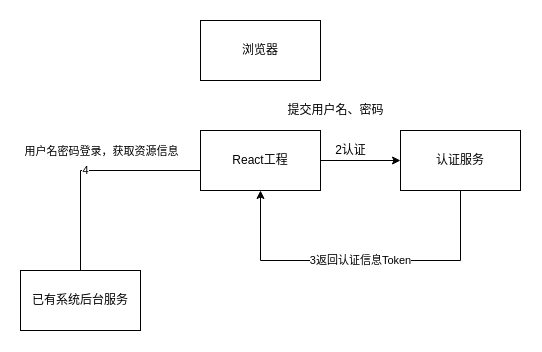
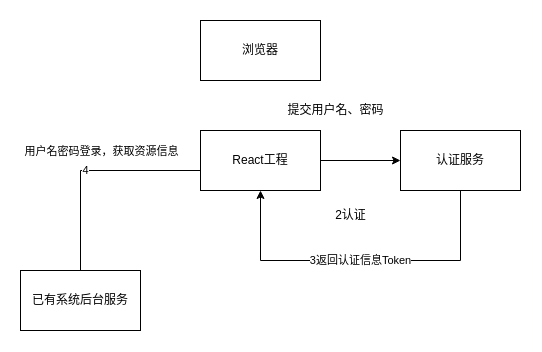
- <mxCell id="11" value="2认证" style="text;html=1;align=center;verticalAlign=middle;resizable=0;points=[];autosize=1;strokeColor=none;fillColor=none;" vertex="1" parent="1"><mxGeometry x="325" y="140" width="50" height="20" as="geometry" /></mxCell>
+ <mxCell id="11" value="2认证" style="text;html=1;align=center;verticalAlign=middle;resizable=0;points=[];autosize=1;strokeColor=none;fillColor=none;" vertex="1" parent="1"><mxGeometry x="325" y="205" width="50" height="20" as="geometry" /></mxCell>
